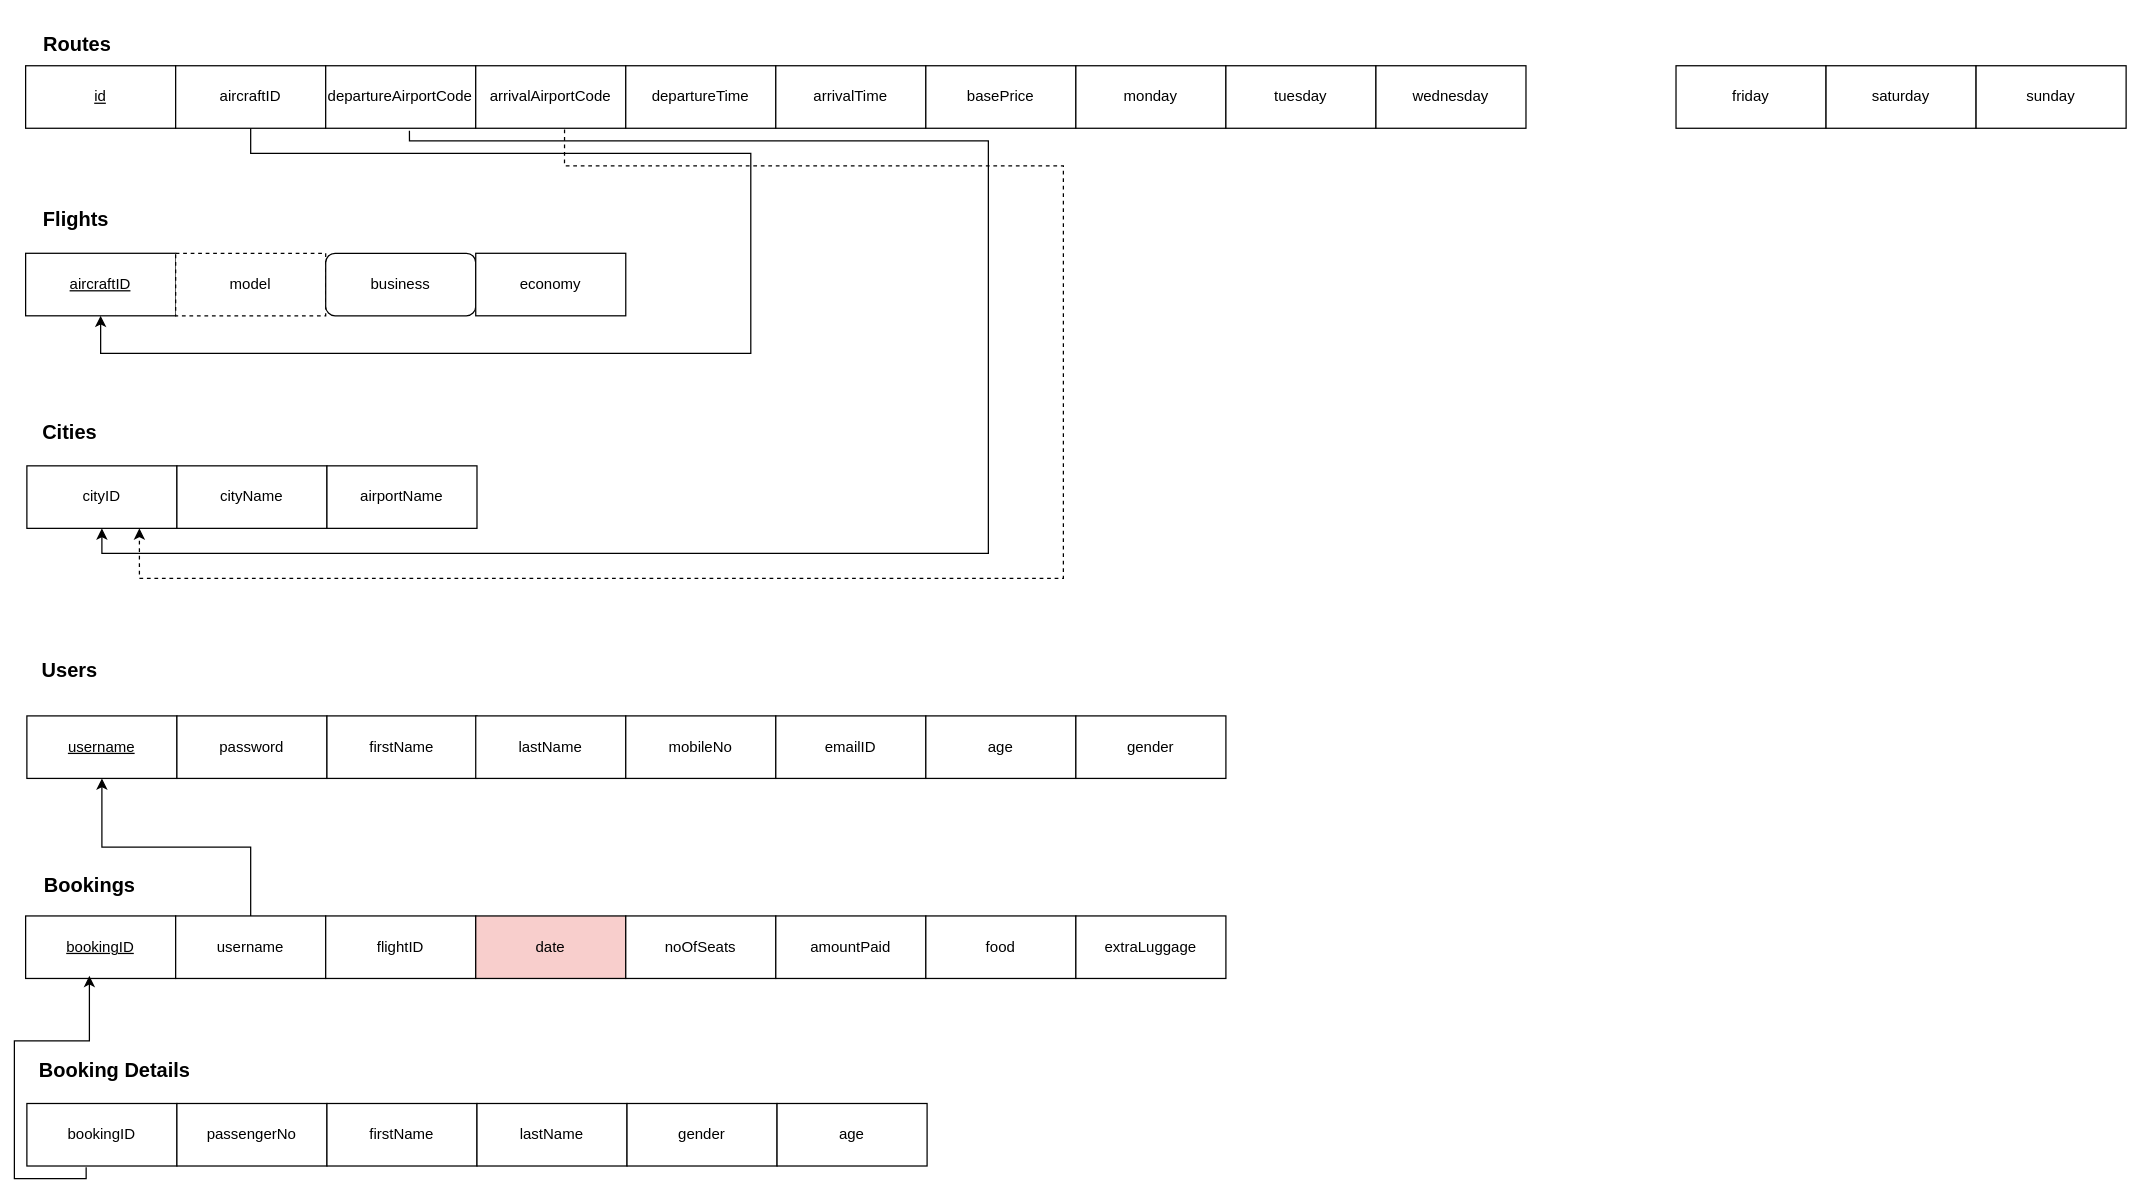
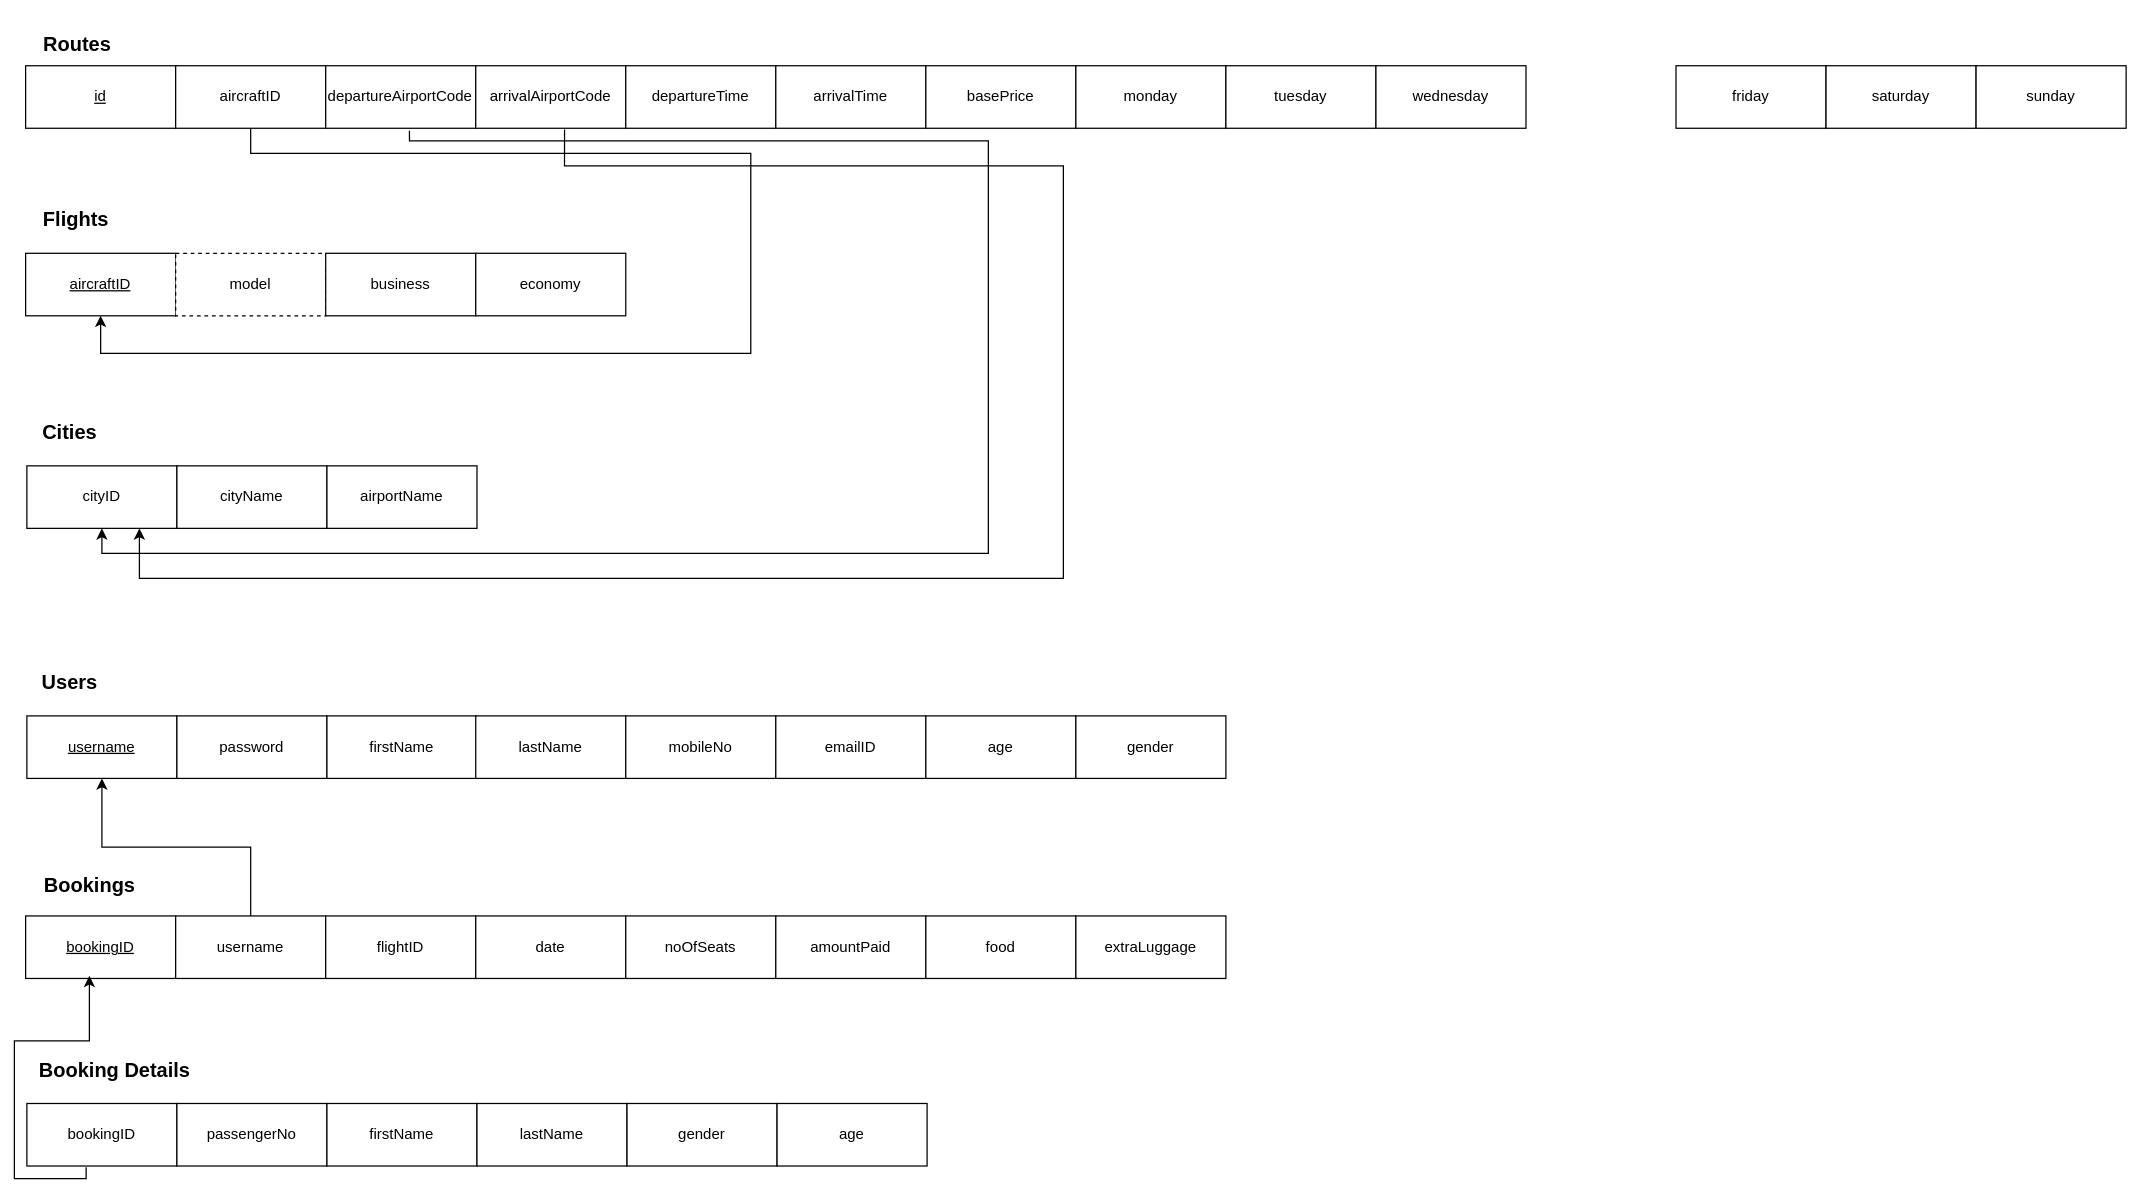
- <mxCell id="18" value="business" style="whiteSpace=wrap;html=1;rounded=1;" vertex="1" parent="1"><mxGeometry x="260" y="202" width="120" height="50" as="geometry" /></mxCell>
+ <mxCell id="18" value="business" style="rounded=0;whiteSpace=wrap;html=1;" vertex="1" parent="1"><mxGeometry x="260" y="202" width="120" height="50" as="geometry" /></mxCell>
- <mxCell id="26" value="" style="endArrow=classic;html=1;rounded=0;entryX=0.75;entryY=1;entryDx=0;entryDy=0;edgeStyle=orthogonalEdgeStyle;exitX=0.592;exitY=1.02;exitDx=0;exitDy=0;exitPerimeter=0;dashed=1;" edge="1" parent="1" source="5" target="22"><mxGeometry width="50" height="50" relative="1" as="geometry"><mxPoint x="430" y="332" as="sourcePoint" /><mxPoint x="480" y="282" as="targetPoint" /><Array as="points"><mxPoint x="451" y="132" /><mxPoint x="850" y="132" /><mxPoint x="850" y="462" /><mxPoint x="111" y="462" /></Array></mxGeometry></mxCell>
+ <mxCell id="26" value="" style="endArrow=classic;html=1;rounded=0;entryX=0.75;entryY=1;entryDx=0;entryDy=0;edgeStyle=orthogonalEdgeStyle;exitX=0.592;exitY=1.02;exitDx=0;exitDy=0;exitPerimeter=0;" edge="1" parent="1" source="5" target="22"><mxGeometry width="50" height="50" relative="1" as="geometry"><mxPoint x="430" y="332" as="sourcePoint" /><mxPoint x="480" y="282" as="targetPoint" /><Array as="points"><mxPoint x="451" y="132" /><mxPoint x="850" y="132" /><mxPoint x="850" y="462" /><mxPoint x="111" y="462" /></Array></mxGeometry></mxCell>
- <mxCell id="36" value="&lt;b&gt;&lt;font style=&quot;font-size: 16px;&quot;&gt;Users&lt;/font&gt;&lt;/b&gt;" style="text;html=1;align=center;verticalAlign=middle;resizable=0;points=[];autosize=1;strokeColor=none;fillColor=none;" vertex="1" parent="1"><mxGeometry x="20" y="520" width="70" height="30" as="geometry" /></mxCell>
+ <mxCell id="36" value="&lt;b&gt;&lt;font style=&quot;font-size: 16px;&quot;&gt;Users&lt;/font&gt;&lt;/b&gt;" style="text;html=1;align=center;verticalAlign=middle;resizable=0;points=[];autosize=1;strokeColor=none;fillColor=none;" vertex="1" parent="1"><mxGeometry x="20" y="530" width="70" height="30" as="geometry" /></mxCell>
- <mxCell id="40" value="date" style="rounded=0;whiteSpace=wrap;html=1;fillColor=#f8cecc;" vertex="1" parent="1"><mxGeometry x="380" y="732" width="120" height="50" as="geometry" /></mxCell>
+ <mxCell id="40" value="date" style="rounded=0;whiteSpace=wrap;html=1;" vertex="1" parent="1"><mxGeometry x="380" y="732" width="120" height="50" as="geometry" /></mxCell>
